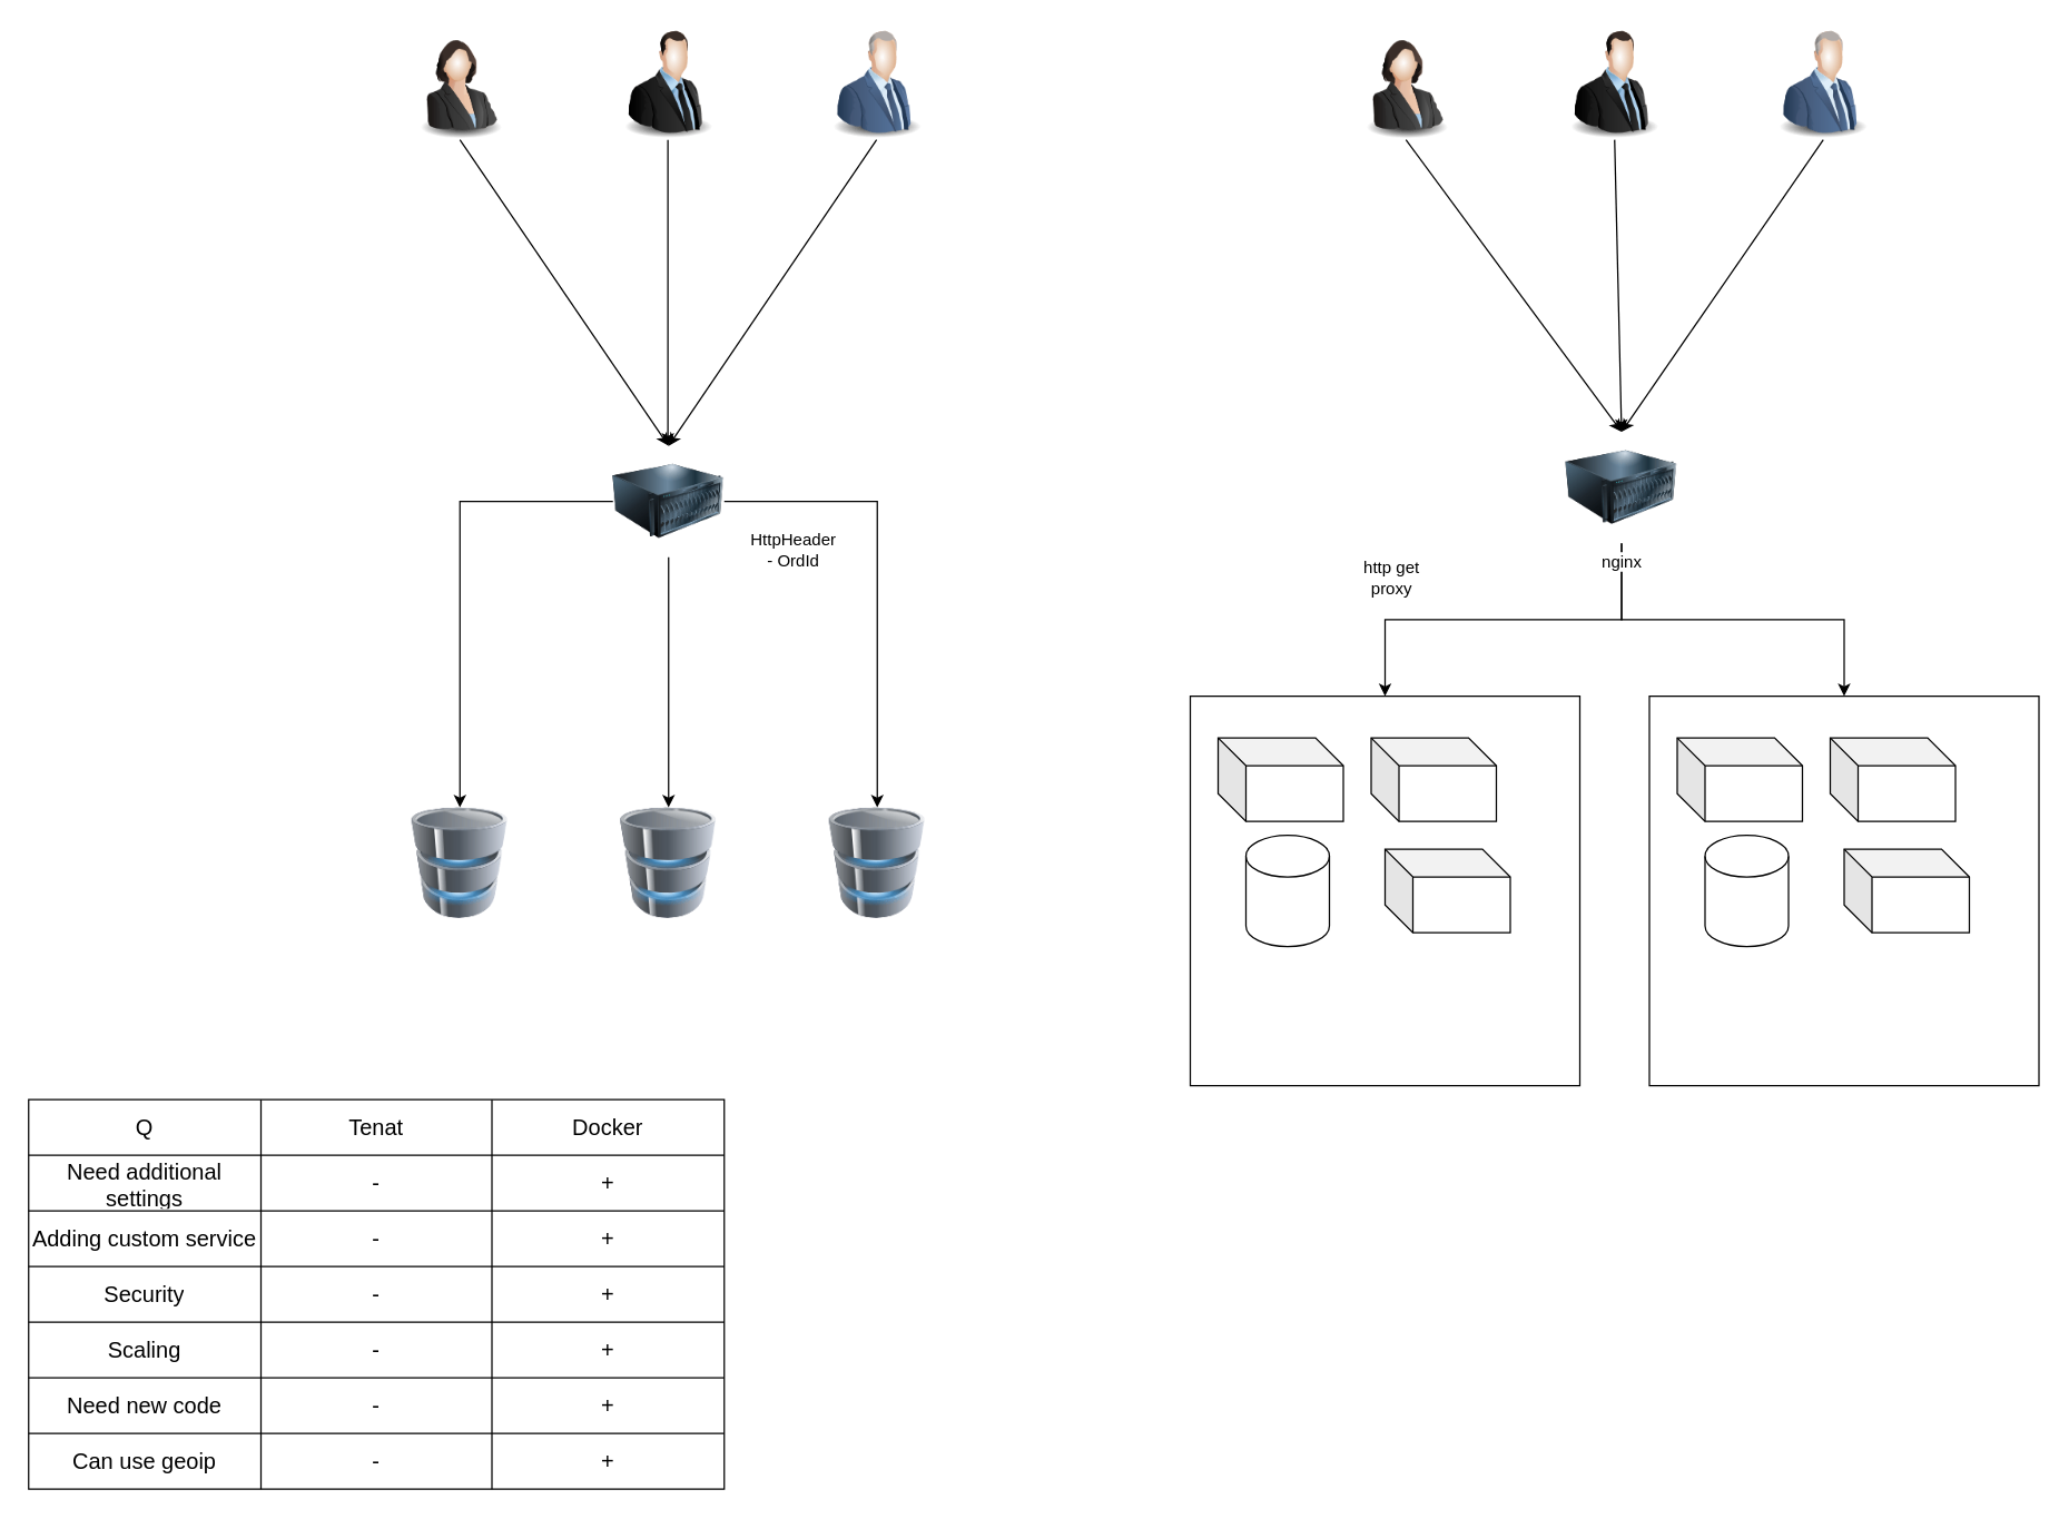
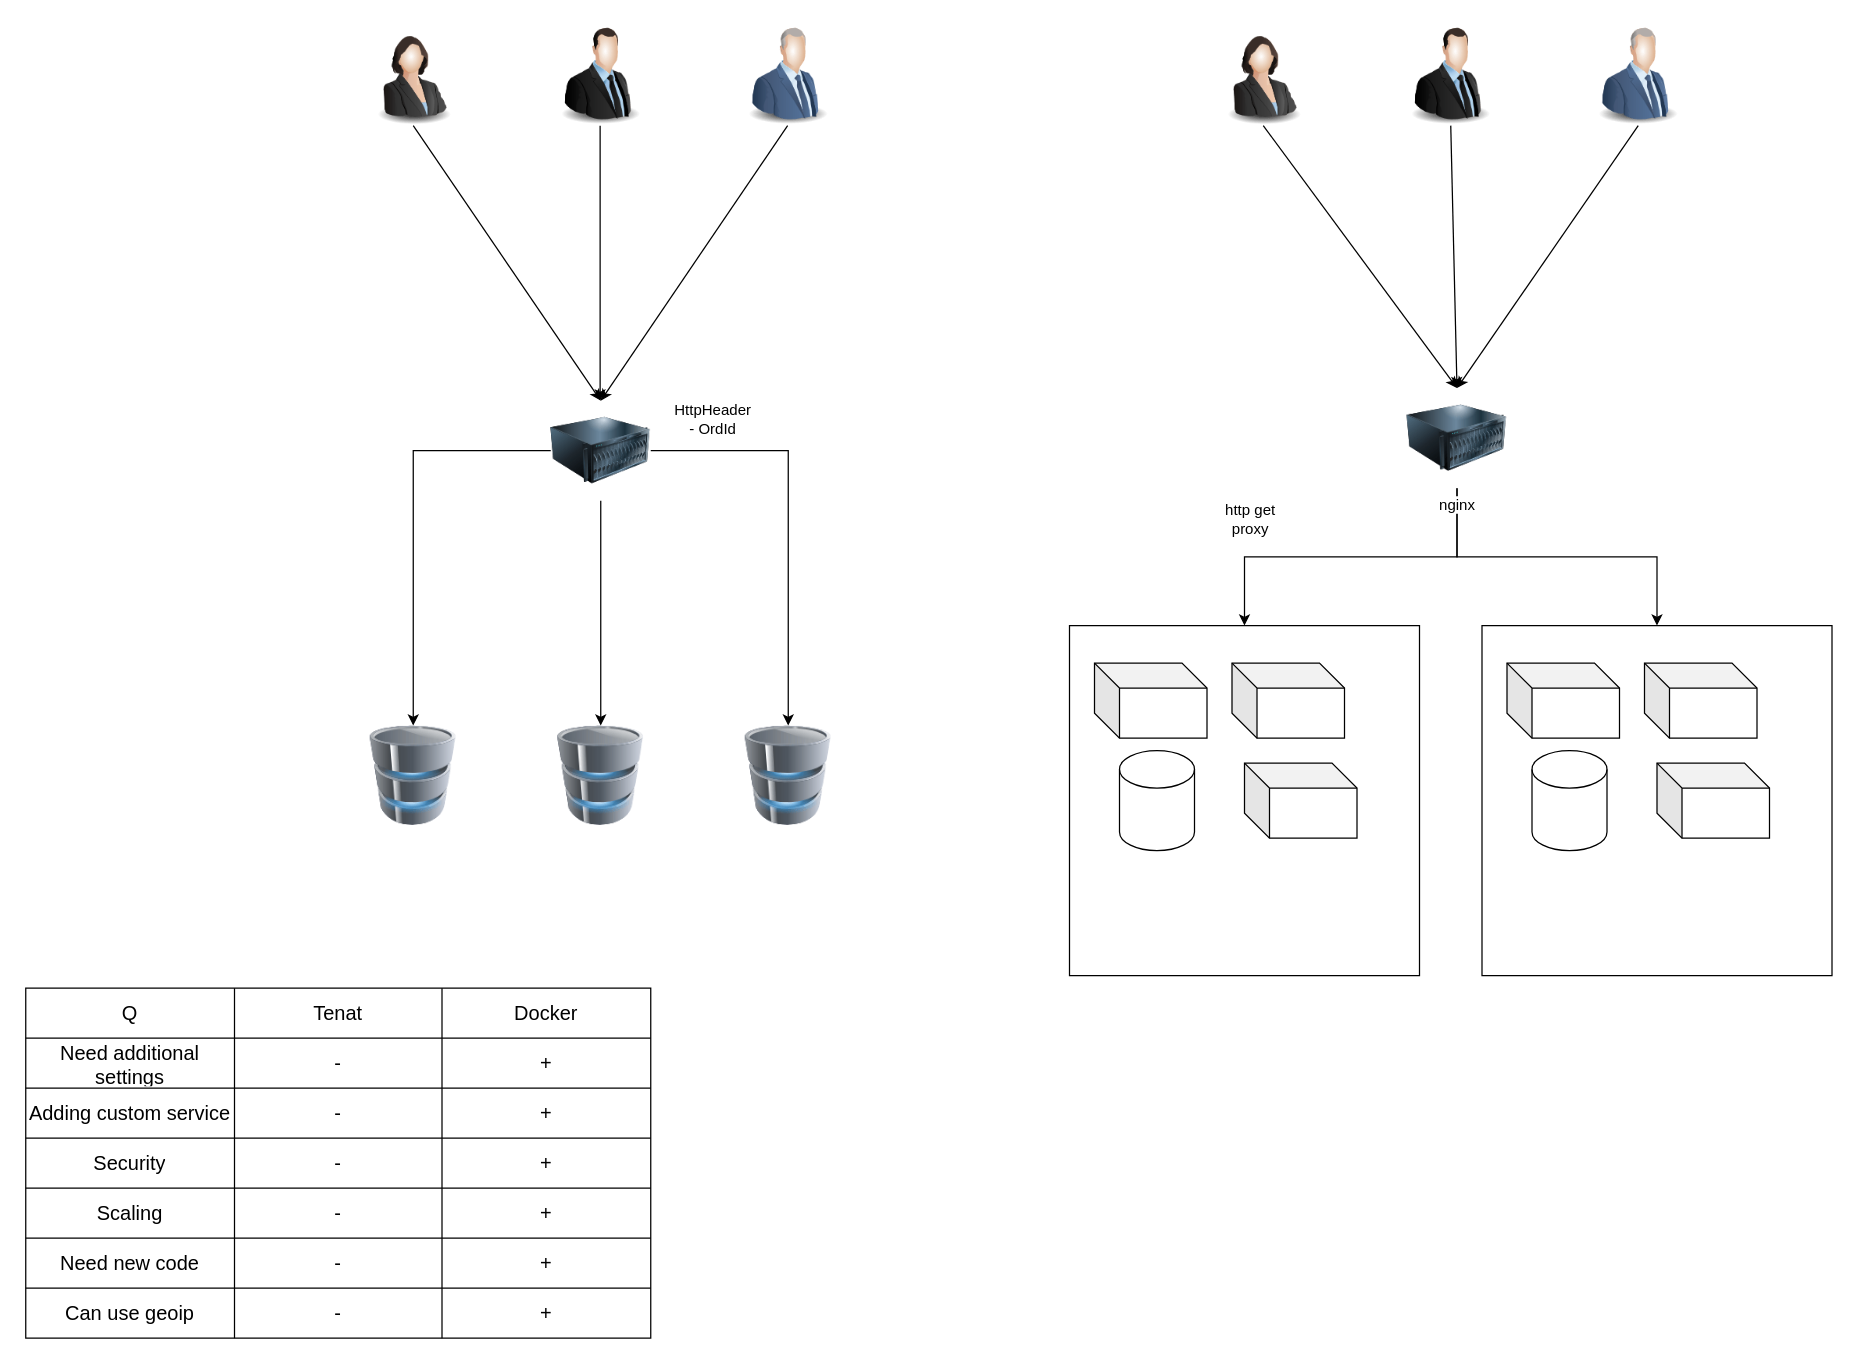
- <mxCell id="15" value="HttpHeader - OrdId" style="text;html=1;align=center;verticalAlign=middle;whiteSpace=wrap;rounded=0;" vertex="1" parent="1"><mxGeometry x="540" y="380" width="60" height="30" as="geometry" /></mxCell>
+ <mxCell id="15" value="HttpHeader - OrdId" style="text;html=1;align=center;verticalAlign=middle;whiteSpace=wrap;rounded=0;" vertex="1" parent="1"><mxGeometry x="540" y="320" width="60" height="30" as="geometry" /></mxCell>
